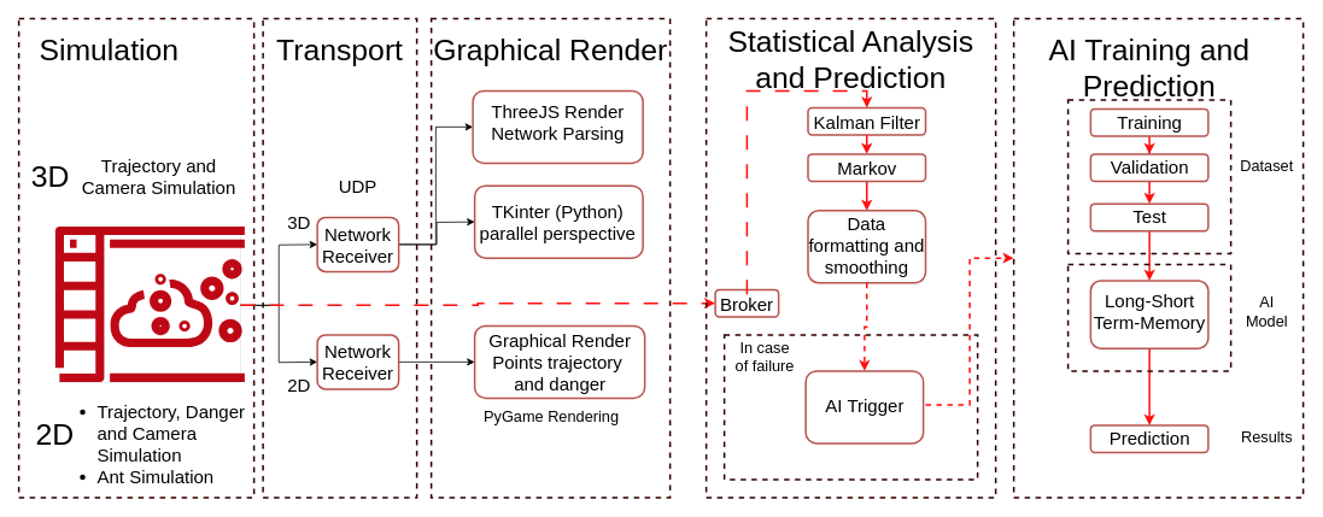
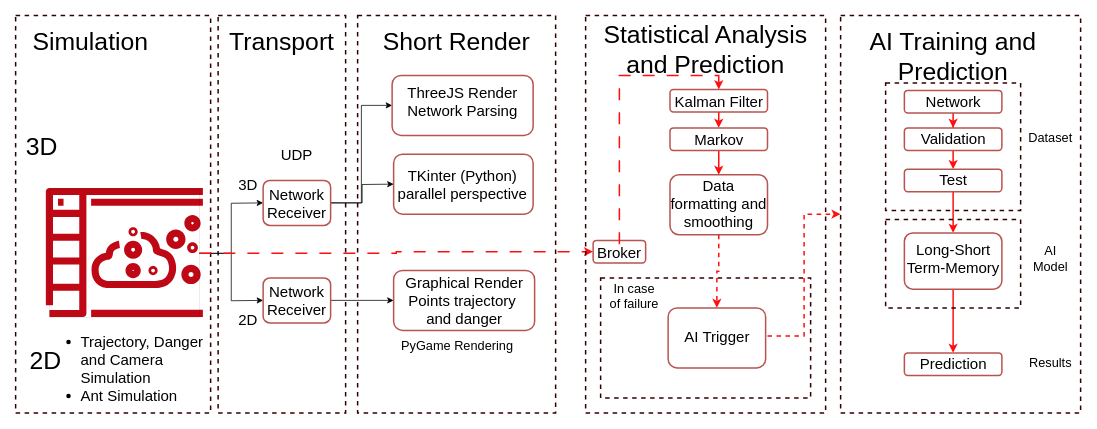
- <mxCell id="31" value="Graphical Render" style="text;html=1;strokeColor=none;fillColor=none;align=center;verticalAlign=middle;whiteSpace=wrap;rounded=0;strokeWidth=3;perimeterSpacing=3;fontSize=33;" vertex="1" parent="1"><mxGeometry x="468" y="40" width="280" height="30" as="geometry" /></mxCell>
+ <mxCell id="31" value="Short Render" style="text;html=1;strokeColor=none;fillColor=none;align=center;verticalAlign=middle;whiteSpace=wrap;rounded=0;strokeWidth=3;perimeterSpacing=3;fontSize=33;" vertex="1" parent="1"><mxGeometry x="468" y="40" width="280" height="30" as="geometry" /></mxCell>
- <mxCell id="54" value="Training" style="text;html=1;strokeColor=none;fillColor=none;align=center;verticalAlign=middle;whiteSpace=wrap;rounded=0;fontSize=20;" vertex="1" parent="1"><mxGeometry x="1202.5" y="127.5" width="135" height="12.5" as="geometry" /></mxCell>
+ <mxCell id="54" value="Network" style="text;html=1;strokeColor=none;fillColor=none;align=center;verticalAlign=middle;whiteSpace=wrap;rounded=0;fontSize=20;" vertex="1" parent="1"><mxGeometry x="1202.5" y="127.5" width="135" height="12.5" as="geometry" /></mxCell>
- <mxCell id="29" value="Trajectory and Camera Simulation" style="text;html=1;strokeColor=none;fillColor=none;align=center;verticalAlign=middle;whiteSpace=wrap;rounded=0;fontSize=20;" vertex="1" parent="1"><mxGeometry x="85" y="170" width="180" height="50" as="geometry" /></mxCell>
